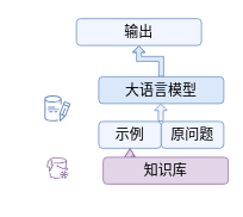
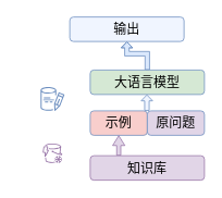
- <mxCell id="5" value="大语言模型" style="rounded=1;whiteSpace=wrap;html=1;fontSize=16;fillColor=#dae8fc;strokeColor=#6c8ebf;" vertex="1" parent="1"><mxGeometry x="110" y="85" width="140" height="30" as="geometry" /></mxCell>
+ <mxCell id="5" value="大语言模型" style="rounded=1;whiteSpace=wrap;html=1;fontSize=16;fillColor=#d5e8d4;strokeColor=#6c8ebf;" vertex="1" parent="1"><mxGeometry x="110" y="85" width="140" height="30" as="geometry" /></mxCell>
- <mxCell id="2" value="示例" style="rounded=1;whiteSpace=wrap;html=1;fontSize=16;fillColor=#F0F5FF;strokeColor=#6c8ebf;" vertex="1" parent="1"><mxGeometry x="110" y="135" width="70" height="30" as="geometry" /></mxCell>
+ <mxCell id="2" value="示例" style="rounded=1;whiteSpace=wrap;html=1;fontSize=16;fillColor=#f8cecc;strokeColor=#6c8ebf;" vertex="1" parent="1"><mxGeometry x="110" y="135" width="70" height="30" as="geometry" /></mxCell>
- <mxCell id="3" value="原问题" style="rounded=1;whiteSpace=wrap;html=1;fontSize=16;fillColor=#F0F5FF;strokeColor=#6c8ebf;" vertex="1" parent="1"><mxGeometry x="180" y="135" width="70" height="30" as="geometry" /></mxCell>
+ <mxCell id="3" value="原问题" style="rounded=1;whiteSpace=wrap;html=1;fontSize=16;fillColor=#e1d5e7;strokeColor=#6c8ebf;" vertex="1" parent="1"><mxGeometry x="180" y="135" width="70" height="30" as="geometry" /></mxCell>
- <mxCell id="8" value="知识库" style="rounded=1;whiteSpace=wrap;html=1;strokeColor=#9673a6;align=center;verticalAlign=middle;fontFamily=Helvetica;fontSize=16;fillColor=#E1D5E7;" vertex="1" parent="1"><mxGeometry x="115" y="175" width="140" height="30" as="geometry" /></mxCell>
+ <mxCell id="8" value="知识库" style="rounded=1;whiteSpace=wrap;html=1;strokeColor=#9673a6;align=center;verticalAlign=middle;fontFamily=Helvetica;fontSize=16;fillColor=#E1D5E7;" vertex="1" parent="1"><mxGeometry x="110" y="190" width="140" height="30" as="geometry" /></mxCell>
